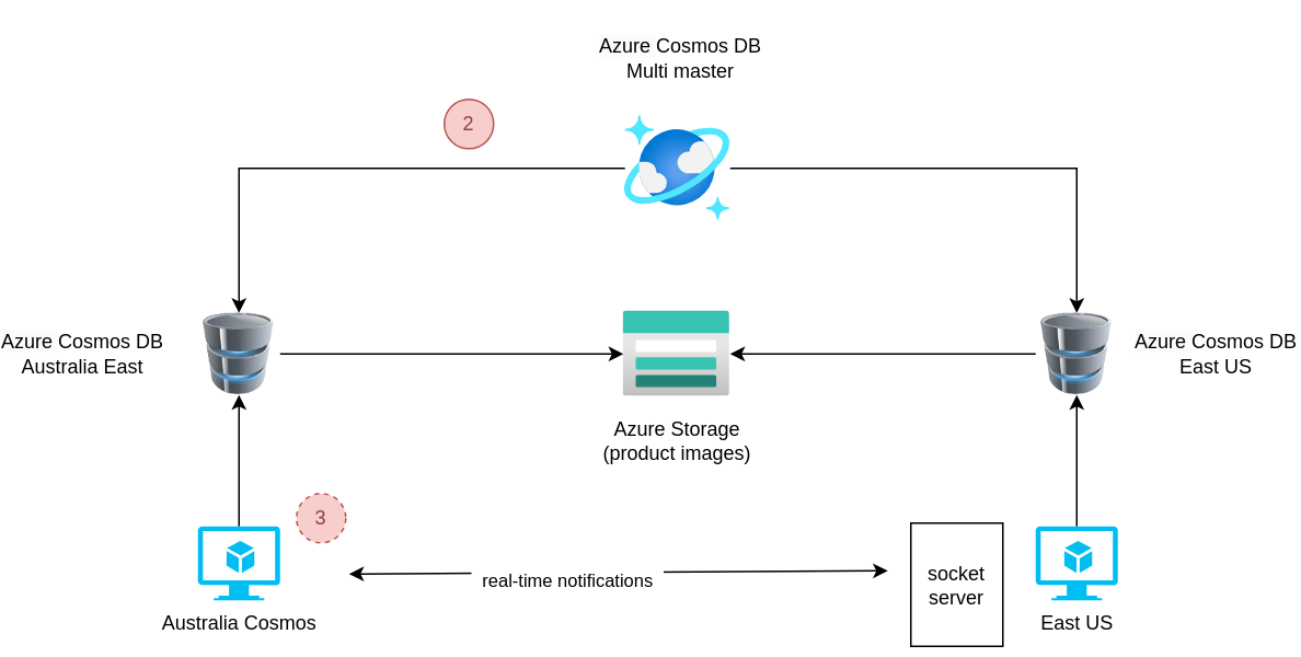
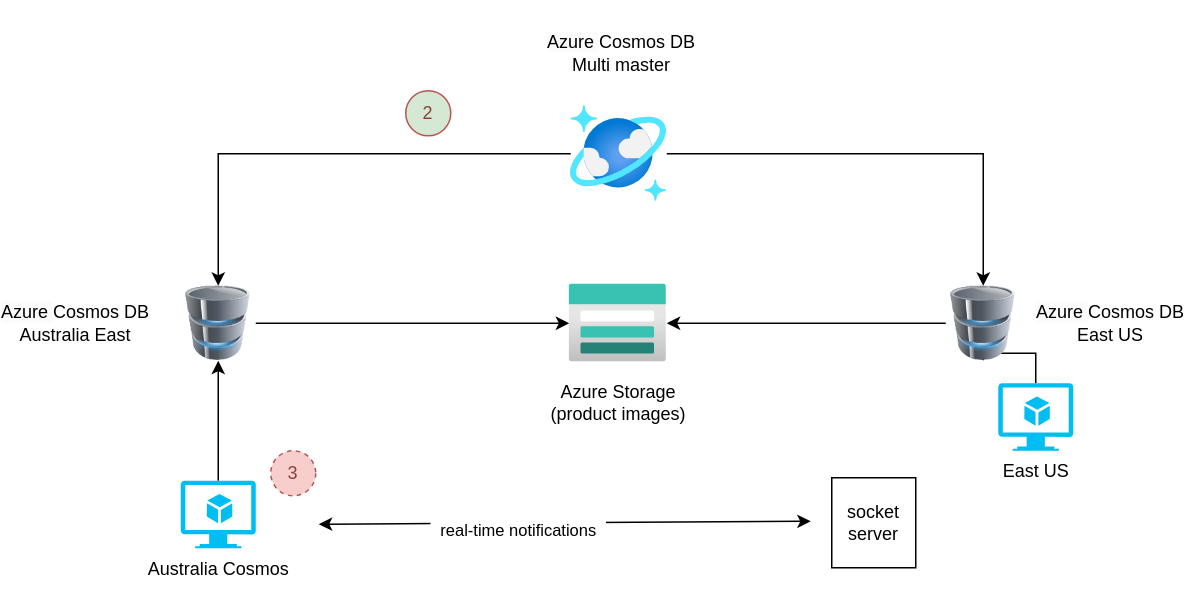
- <mxCell id="15" value="2" style="ellipse;whiteSpace=wrap;html=1;aspect=fixed;fillColor=#f8cecc;strokeColor=#b85450;fontColor=light-dark(#883f3f, #ededed);" parent="1" vertex="1"><mxGeometry x="270" y="60" width="30" height="30" as="geometry" /></mxCell>
+ <mxCell id="15" value="2" style="ellipse;whiteSpace=wrap;html=1;aspect=fixed;fillColor=#d5e8d4;strokeColor=#b85450;fontColor=light-dark(#883f3f, #ededed);" parent="1" vertex="1"><mxGeometry x="270" y="60" width="30" height="30" as="geometry" /></mxCell>
- <mxCell id="5" value="East US" style="verticalLabelPosition=bottom;html=1;verticalAlign=top;align=center;strokeColor=none;fillColor=#00BEF2;shape=mxgraph.azure.virtual_machine_feature;pointerEvents=1;" parent="1" vertex="1"><mxGeometry x="630" y="320" width="50" height="45" as="geometry" /></mxCell>
+ <mxCell id="5" value="East US" style="verticalLabelPosition=bottom;html=1;verticalAlign=top;align=center;strokeColor=none;fillColor=#00BEF2;shape=mxgraph.azure.virtual_machine_feature;pointerEvents=1;" parent="1" vertex="1"><mxGeometry x="665" y="255" width="50" height="45" as="geometry" /></mxCell>
- <mxCell id="20" value="socket server" style="rounded=0;whiteSpace=wrap;html=1;" vertex="1" parent="1"><mxGeometry x="554" y="318" width="56" height="75" as="geometry" /></mxCell>
+ <mxCell id="20" value="socket server" style="rounded=0;whiteSpace=wrap;html=1;" vertex="1" parent="1"><mxGeometry x="554" y="318" width="56" height="60" as="geometry" /></mxCell>
